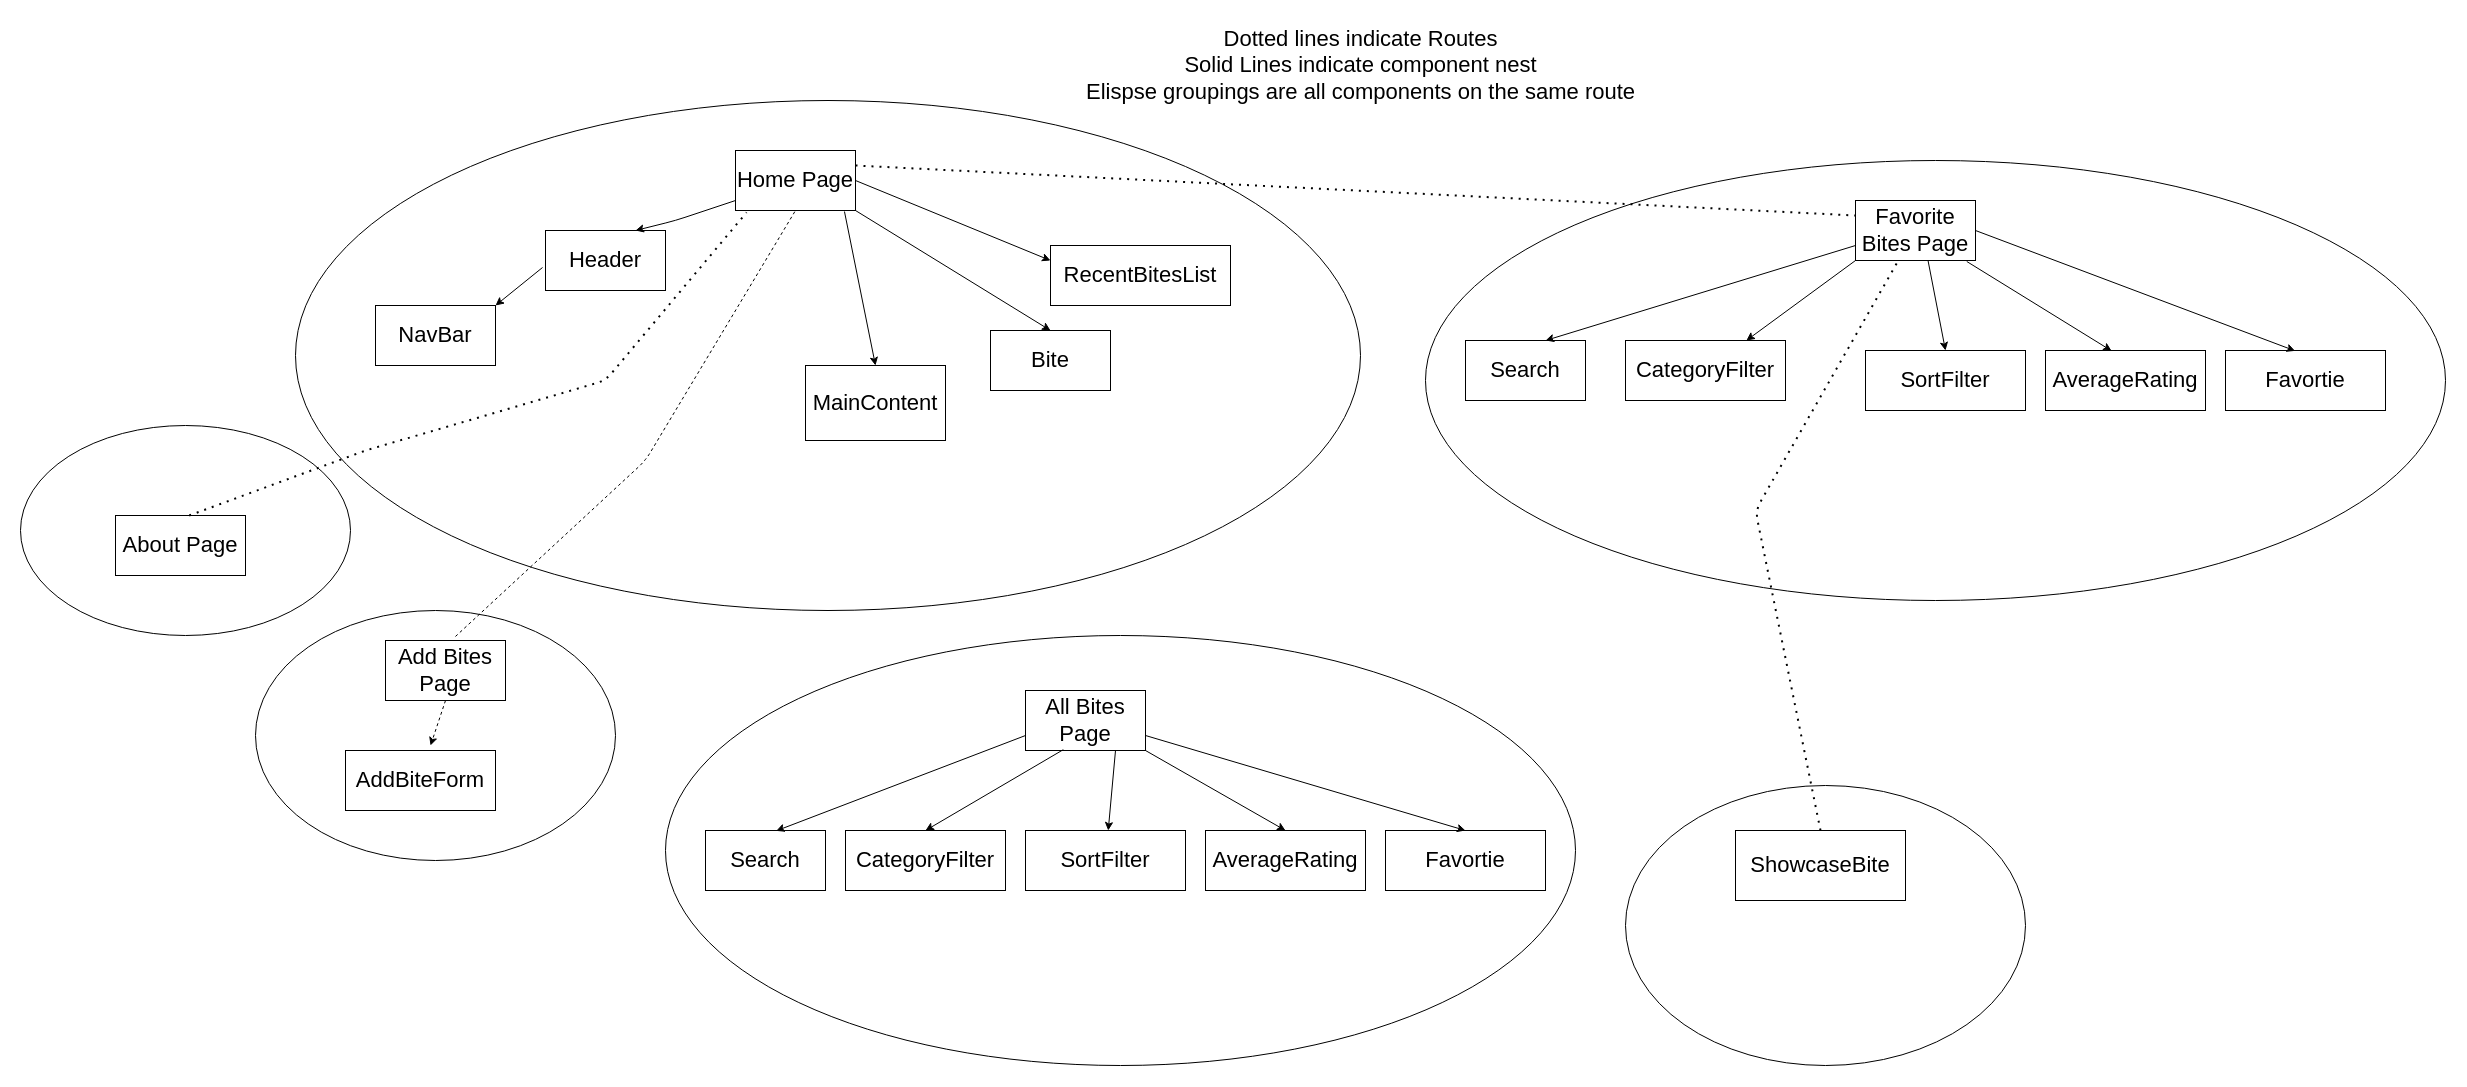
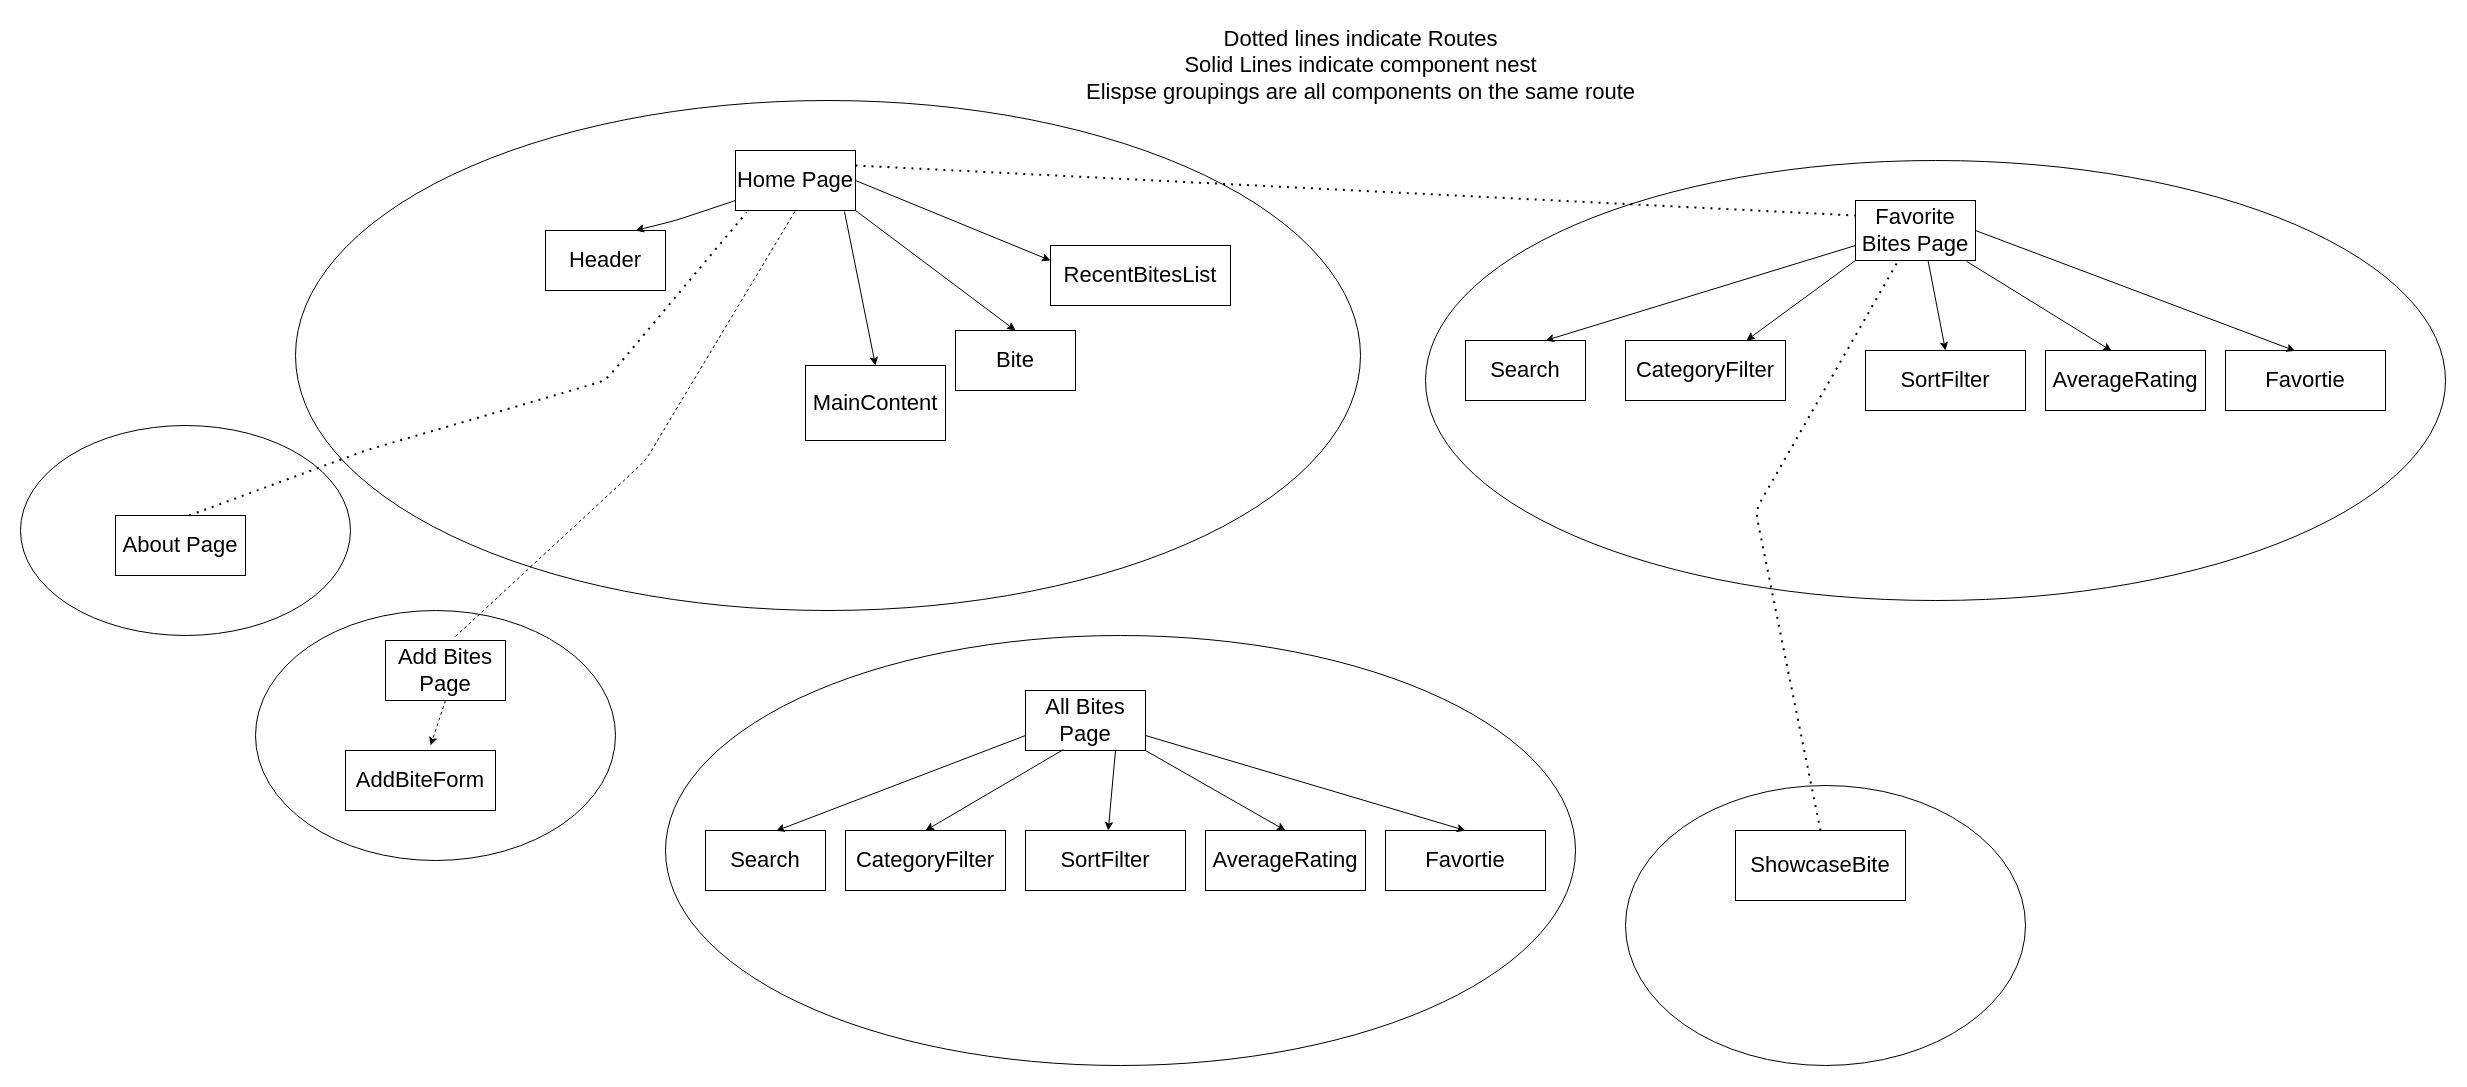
- <mxCell id="19" value="" style="endArrow=classic;html=1;fontSize=22;exitX=-0.025;exitY=0.617;exitDx=0;exitDy=0;exitPerimeter=0;entryX=1;entryY=0;entryDx=0;entryDy=0;" parent="1" source="17" target="14" edge="1"><mxGeometry width="50" height="50" relative="1" as="geometry"><mxPoint x="505" y="270" as="sourcePoint" /><mxPoint x="495" y="330" as="targetPoint" /></mxGeometry></mxCell>
- <mxCell id="14" value="NavBar" style="whiteSpace=wrap;html=1;shadow=0;fontSize=22;" parent="1" vertex="1"><mxGeometry x="375" y="305" width="120" height="60" as="geometry" /></mxCell>
- <mxCell id="16" value="Bite" style="whiteSpace=wrap;html=1;shadow=0;fontSize=22;" parent="1" vertex="1"><mxGeometry x="990" y="330" width="120" height="60" as="geometry" /></mxCell>
+ <mxCell id="16" value="Bite" style="whiteSpace=wrap;html=1;shadow=0;fontSize=22;" parent="1" vertex="1"><mxGeometry x="955" y="330" width="120" height="60" as="geometry" /></mxCell>
